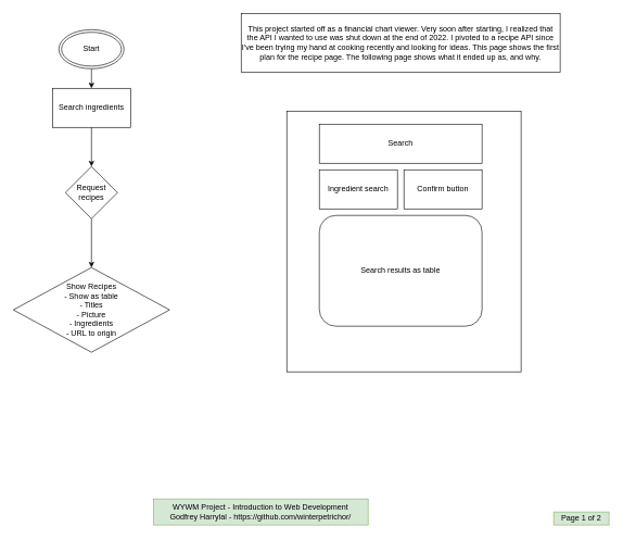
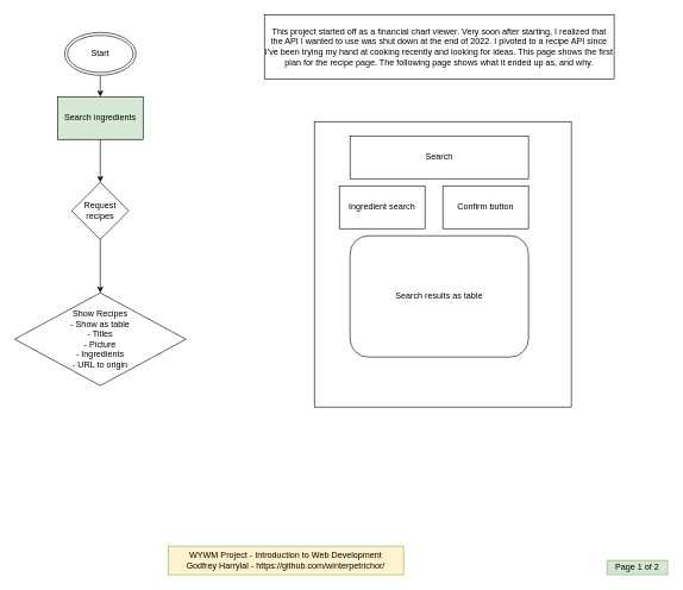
- <mxCell id="5" value="Search ingredients" style="rounded=0;whiteSpace=wrap;html=1;" parent="1" vertex="1"><mxGeometry x="80" y="135" width="120" height="60" as="geometry" /></mxCell>
+ <mxCell id="5" value="Search ingredients" style="rounded=0;whiteSpace=wrap;html=1;fillColor=#d5e8d4;" parent="1" vertex="1"><mxGeometry x="80" y="135" width="120" height="60" as="geometry" /></mxCell>
- <mxCell id="11" value="Ingredient search" style="rounded=0;whiteSpace=wrap;html=1;" parent="1" vertex="1"><mxGeometry x="490" y="260" width="120" height="60" as="geometry" /></mxCell>
+ <mxCell id="11" value="Ingredient search" style="rounded=0;whiteSpace=wrap;html=1;" parent="1" vertex="1"><mxGeometry x="475" y="260" width="120" height="60" as="geometry" /></mxCell>
- <mxCell id="15" value="WYWM Project -&amp;nbsp;Introduction to Web Development&lt;br&gt;Godfrey Harrylal - https://github.com/winterpetrichor/" style="rounded=0;whiteSpace=wrap;html=1;fillColor=#d5e8d4;strokeColor=#82b366;" vertex="1" parent="1"><mxGeometry x="235" y="765" width="330" height="40" as="geometry" /></mxCell>
+ <mxCell id="15" value="WYWM Project -&amp;nbsp;Introduction to Web Development&lt;br&gt;Godfrey Harrylal - https://github.com/winterpetrichor/" style="rounded=0;whiteSpace=wrap;html=1;fillColor=#fff2cc;strokeColor=#82b366;" vertex="1" parent="1"><mxGeometry x="235" y="765" width="330" height="40" as="geometry" /></mxCell>
